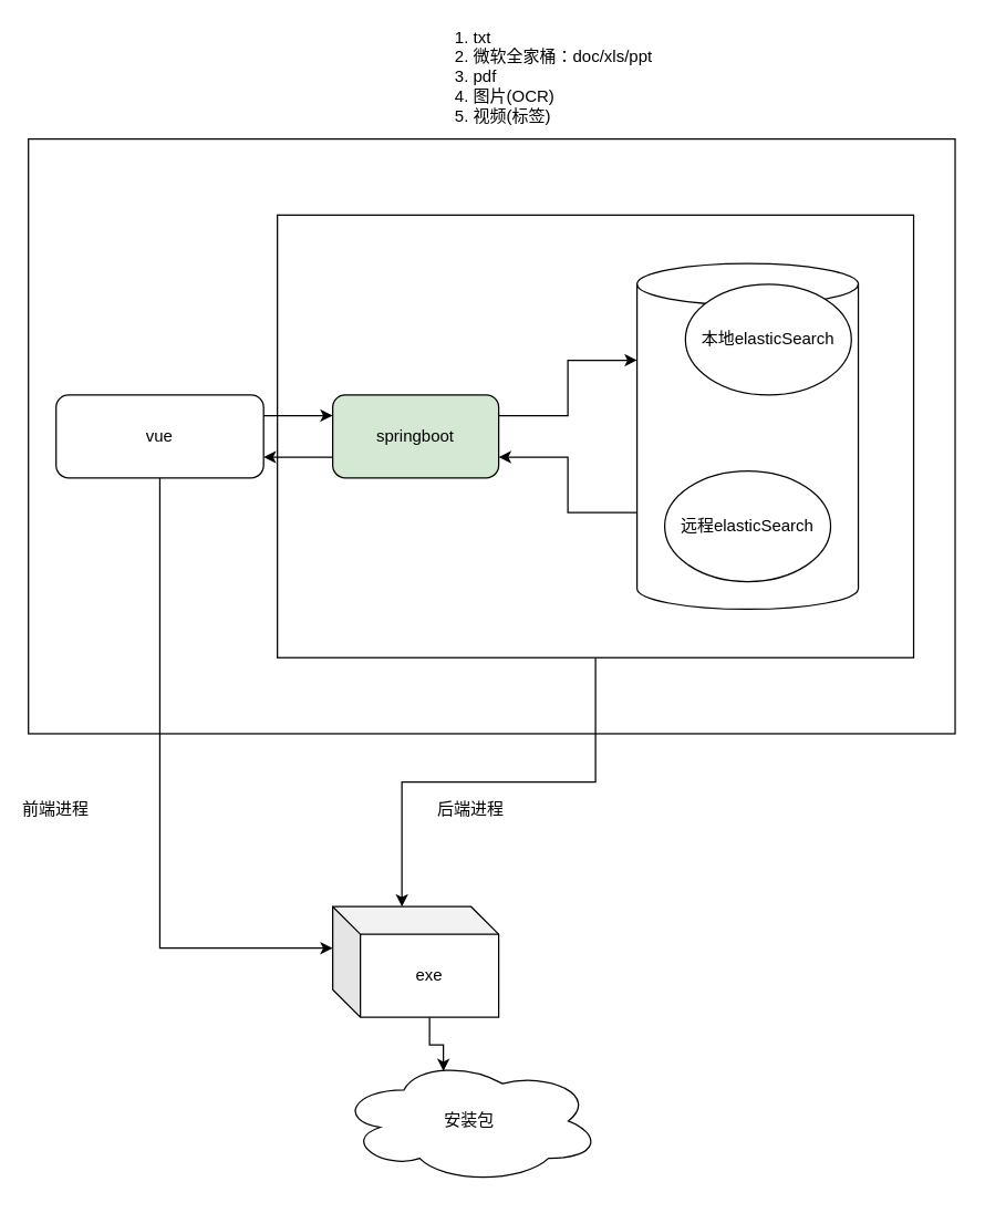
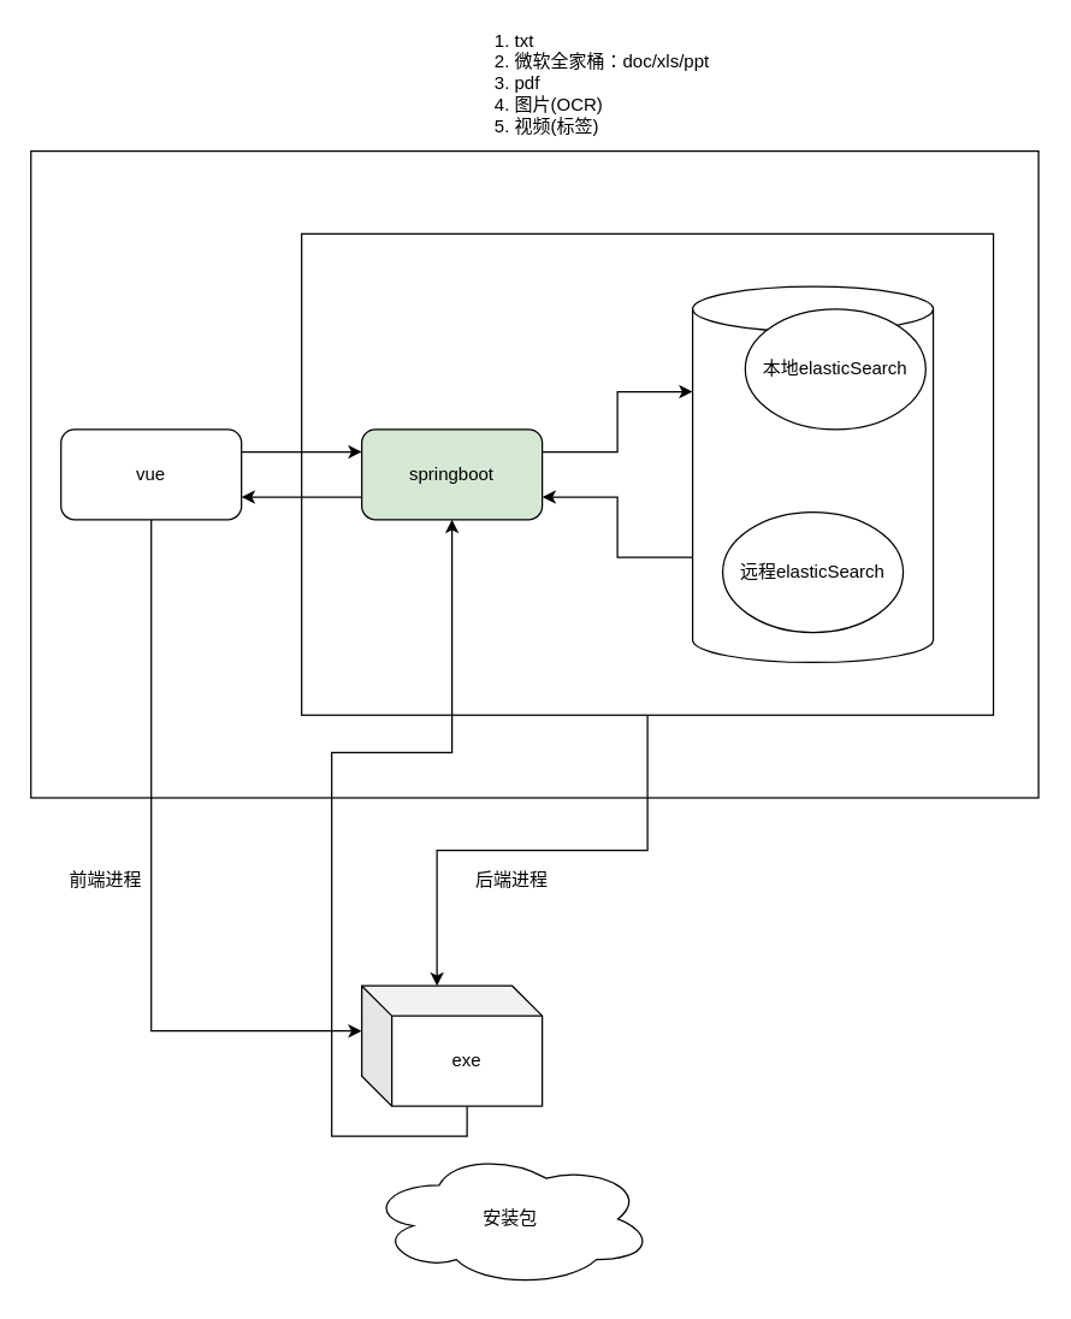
- <mxCell id="8" value="vue" style="rounded=1;whiteSpace=wrap;html=1;" parent="1" vertex="1"><mxGeometry x="40" y="285" width="150" height="60" as="geometry" /></mxCell>
+ <mxCell id="8" value="vue" style="rounded=1;whiteSpace=wrap;html=1;" parent="1" vertex="1"><mxGeometry x="40" y="285" width="120" height="60" as="geometry" /></mxCell>
- <mxCell id="17" value="前端进程" style="text;html=1;strokeColor=none;fillColor=none;align=center;verticalAlign=middle;whiteSpace=wrap;rounded=0;" parent="1" vertex="1"><mxGeometry x="10" y="570" width="60" height="30" as="geometry" /></mxCell>
+ <mxCell id="17" value="前端进程" style="text;html=1;strokeColor=none;fillColor=none;align=center;verticalAlign=middle;whiteSpace=wrap;rounded=0;" parent="1" vertex="1"><mxGeometry x="40" y="570" width="60" height="30" as="geometry" /></mxCell>
- <mxCell id="15" style="edgeStyle=orthogonalEdgeStyle;rounded=0;orthogonalLoop=1;jettySize=auto;html=1;exitX=0;exitY=0;exitDx=70;exitDy=80;exitPerimeter=0;entryX=0.4;entryY=0.1;entryDx=0;entryDy=0;entryPerimeter=0;startArrow=none;startFill=0;endArrow=classic;endFill=1;" parent="1" source="16" target="19" edge="1"><mxGeometry relative="1" as="geometry" /></mxCell>
+ <mxCell id="15" style="edgeStyle=orthogonalEdgeStyle;rounded=0;orthogonalLoop=1;jettySize=auto;html=1;exitX=0;exitY=0;exitDx=70;exitDy=80;exitPerimeter=0;startArrow=none;startFill=0;endArrow=classic;endFill=1;" parent="1" source="16" target="12" edge="1"><mxGeometry relative="1" as="geometry" /></mxCell>
